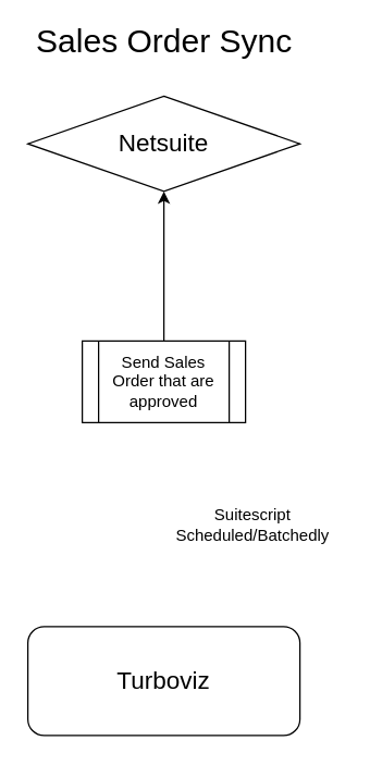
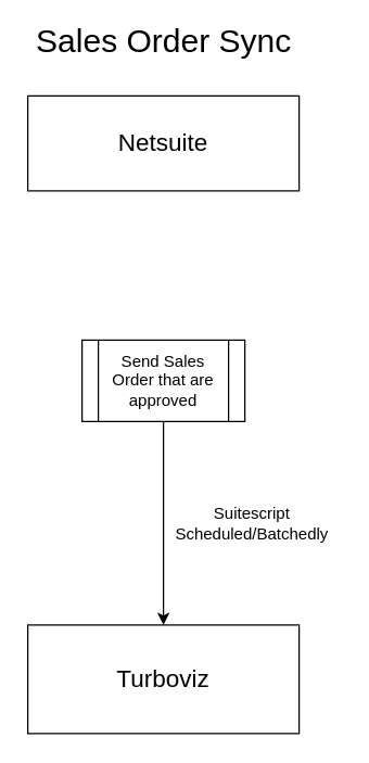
- <mxCell id="2" value="&lt;font style=&quot;font-size: 18px&quot;&gt;Netsuite&lt;/font&gt;" style="rhombus;whiteSpace=wrap;html=1;" vertex="1" parent="1"><mxGeometry x="20" y="70" width="200" height="70" as="geometry" /></mxCell>
+ <mxCell id="2" value="&lt;font style=&quot;font-size: 18px&quot;&gt;Netsuite&lt;/font&gt;" style="rounded=0;whiteSpace=wrap;html=1;" vertex="1" parent="1"><mxGeometry x="20" y="70" width="200" height="70" as="geometry" /></mxCell>
- <mxCell id="4" style="edgeStyle=orthogonalEdgeStyle;rounded=0;orthogonalLoop=1;jettySize=auto;html=1;" edge="1" parent="1" source="5" target="2"><mxGeometry relative="1" as="geometry" /></mxCell>
+ <mxCell id="4" style="edgeStyle=orthogonalEdgeStyle;rounded=0;orthogonalLoop=1;jettySize=auto;html=1;" edge="1" parent="1" source="5" target="3"><mxGeometry relative="1" as="geometry" /></mxCell>
- <mxCell id="3" value="&lt;font style=&quot;font-size: 18px&quot;&gt;Turboviz&lt;/font&gt;" style="whiteSpace=wrap;html=1;rounded=1;" vertex="1" parent="1"><mxGeometry x="20" y="460" width="200" height="80" as="geometry" /></mxCell>
+ <mxCell id="3" value="&lt;font style=&quot;font-size: 18px&quot;&gt;Turboviz&lt;/font&gt;" style="rounded=0;whiteSpace=wrap;html=1;" vertex="1" parent="1"><mxGeometry x="20" y="460" width="200" height="80" as="geometry" /></mxCell>
